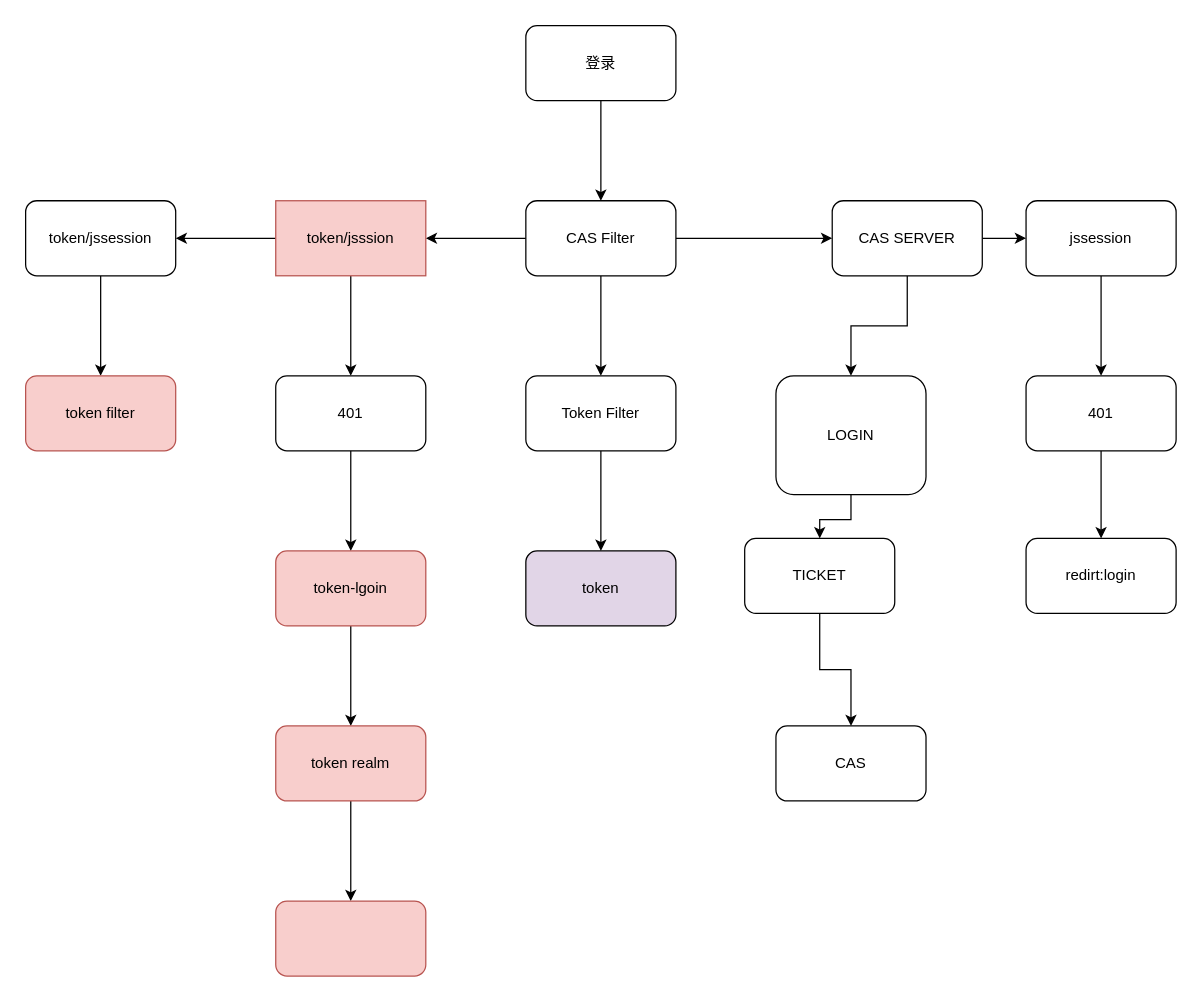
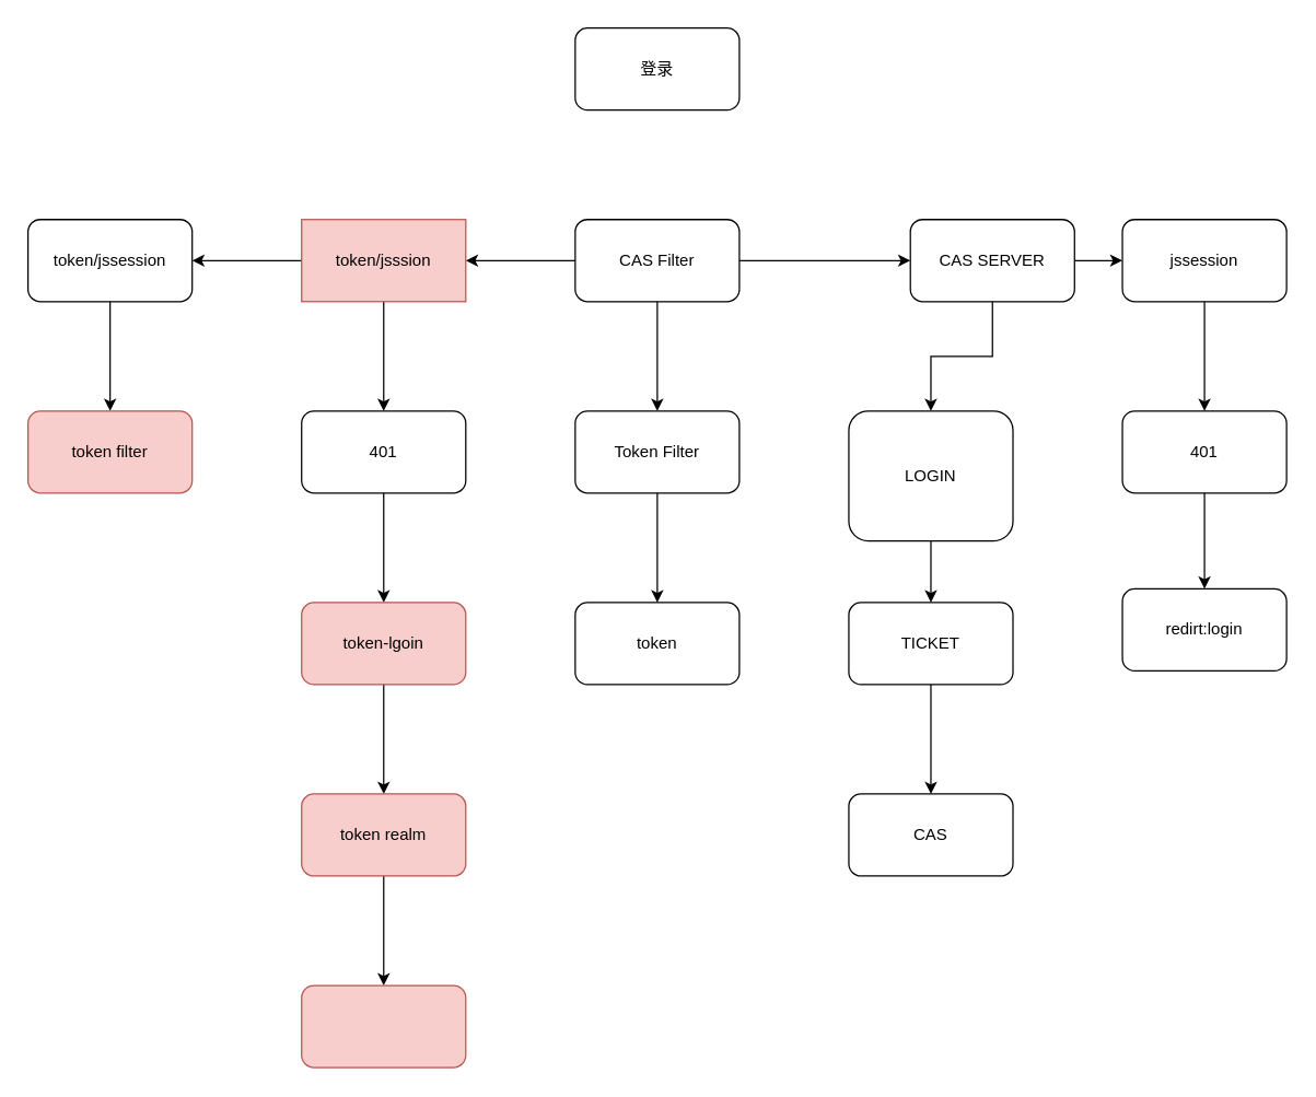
- <mxCell id="2" value="" style="edgeStyle=orthogonalEdgeStyle;rounded=0;orthogonalLoop=1;jettySize=auto;html=1;" edge="1" parent="1" source="3" target="7"><mxGeometry relative="1" as="geometry" /></mxCell>
- <mxCell id="16" value="TICKET" style="whiteSpace=wrap;html=1;rounded=1;" vertex="1" parent="1"><mxGeometry x="595" y="430" width="120" height="60" as="geometry" /></mxCell>
+ <mxCell id="16" value="TICKET" style="whiteSpace=wrap;html=1;rounded=1;" vertex="1" parent="1"><mxGeometry x="620" y="440" width="120" height="60" as="geometry" /></mxCell>
- <mxCell id="18" value="token" style="whiteSpace=wrap;html=1;rounded=1;fillColor=#e1d5e7;" vertex="1" parent="1"><mxGeometry x="420" y="440" width="120" height="60" as="geometry" /></mxCell>
+ <mxCell id="18" value="token" style="whiteSpace=wrap;html=1;rounded=1;" vertex="1" parent="1"><mxGeometry x="420" y="440" width="120" height="60" as="geometry" /></mxCell>
